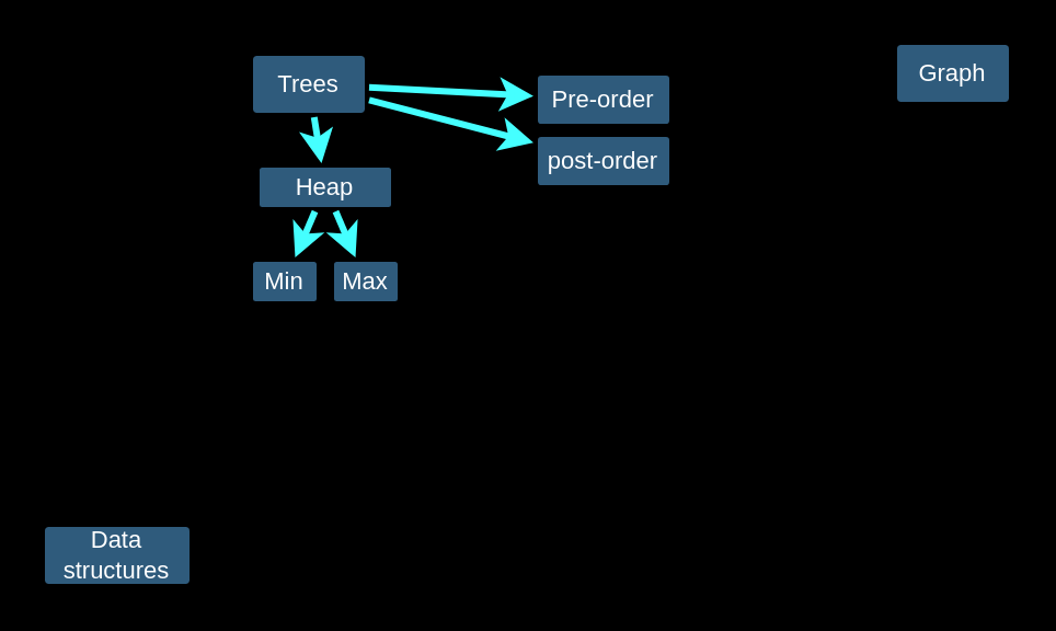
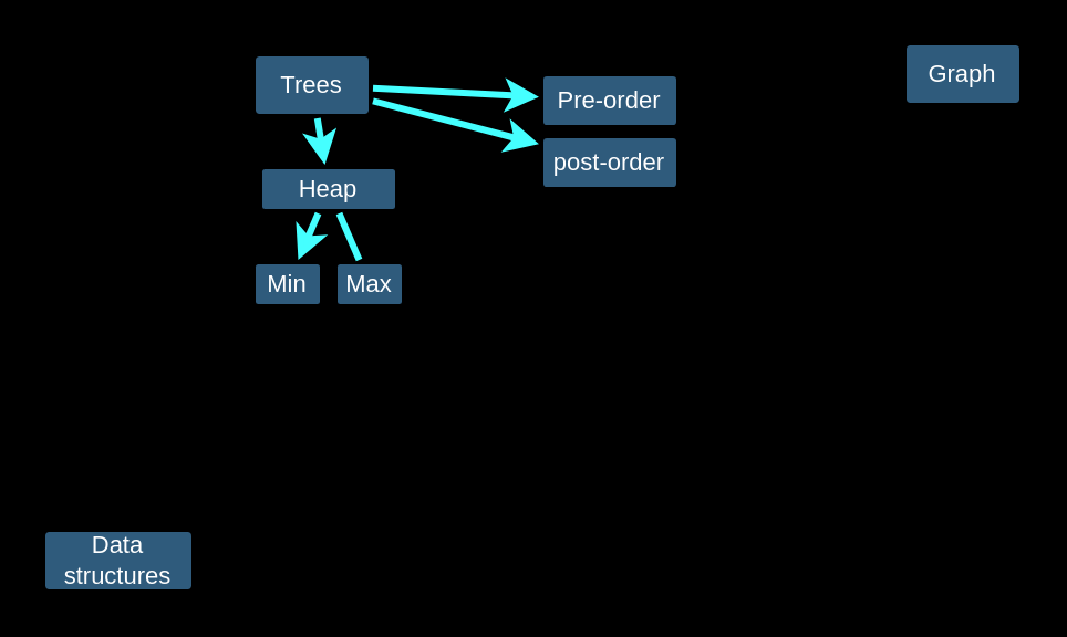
- <mxCell id="6" value="" style="edgeStyle=none;rounded=0;jumpStyle=none;html=1;shadow=0;labelBackgroundColor=none;startArrow=none;startFill=0;endArrow=classic;endFill=1;jettySize=auto;orthogonalLoop=1;strokeWidth=3;fontFamily=Helvetica;fontSize=16;fontColor=#23445D;spacing=5;fillColor=#e3c800;strokeColor=#45FFFF;" edge="1" parent="1" source="4" target="11"><mxGeometry relative="1" as="geometry"><mxPoint x="190" y="177" as="sourcePoint" /><mxPoint x="207.027" y="209" as="targetPoint" /></mxGeometry></mxCell>
+ <mxCell id="6" value="" style="edgeStyle=none;rounded=0;jumpStyle=none;html=1;shadow=0;labelBackgroundColor=none;startArrow=none;startFill=0;endArrow=none;endFill=1;jettySize=auto;orthogonalLoop=1;strokeWidth=3;fontFamily=Helvetica;fontSize=16;fontColor=#23445D;spacing=5;fillColor=#e3c800;strokeColor=#45FFFF;" edge="1" parent="1" source="4" target="11"><mxGeometry relative="1" as="geometry"><mxPoint x="190" y="177" as="sourcePoint" /><mxPoint x="207.027" y="209" as="targetPoint" /></mxGeometry></mxCell>
